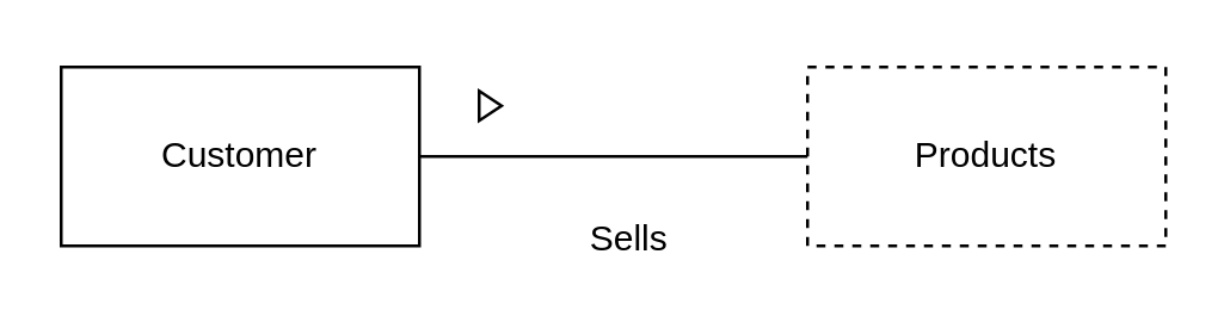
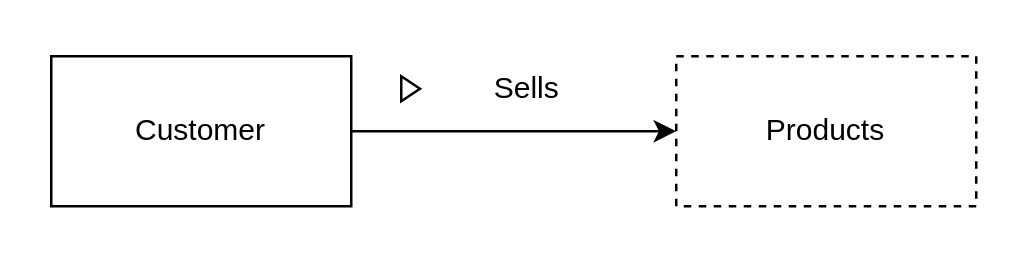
- <mxCell id="4" value="" style="endArrow=none;html=1;rounded=0;exitX=1;exitY=0.5;exitDx=0;exitDy=0;entryX=0;entryY=0.5;entryDx=0;entryDy=0;" edge="1" parent="1" source="2" target="3"><mxGeometry width="50" height="50" relative="1" as="geometry"><mxPoint x="140" y="82" as="sourcePoint" /><mxPoint x="190" y="32" as="targetPoint" /></mxGeometry></mxCell>
+ <mxCell id="4" value="" style="endArrow=classic;html=1;rounded=0;exitX=1;exitY=0.5;exitDx=0;exitDy=0;entryX=0;entryY=0.5;entryDx=0;entryDy=0;" edge="1" parent="1" source="2" target="3"><mxGeometry width="50" height="50" relative="1" as="geometry"><mxPoint x="140" y="82" as="sourcePoint" /><mxPoint x="190" y="32" as="targetPoint" /></mxGeometry></mxCell>
- <mxCell id="6" value="Sells" style="text;html=1;align=center;verticalAlign=middle;resizable=0;points=[];autosize=1;strokeColor=none;fillColor=none;" vertex="1" parent="1"><mxGeometry x="185" y="65" width="50" height="30" as="geometry" /></mxCell>
+ <mxCell id="6" value="Sells" style="text;html=1;align=center;verticalAlign=middle;resizable=0;points=[];autosize=1;strokeColor=none;fillColor=none;" vertex="1" parent="1"><mxGeometry x="185" y="20" width="50" height="30" as="geometry" /></mxCell>
